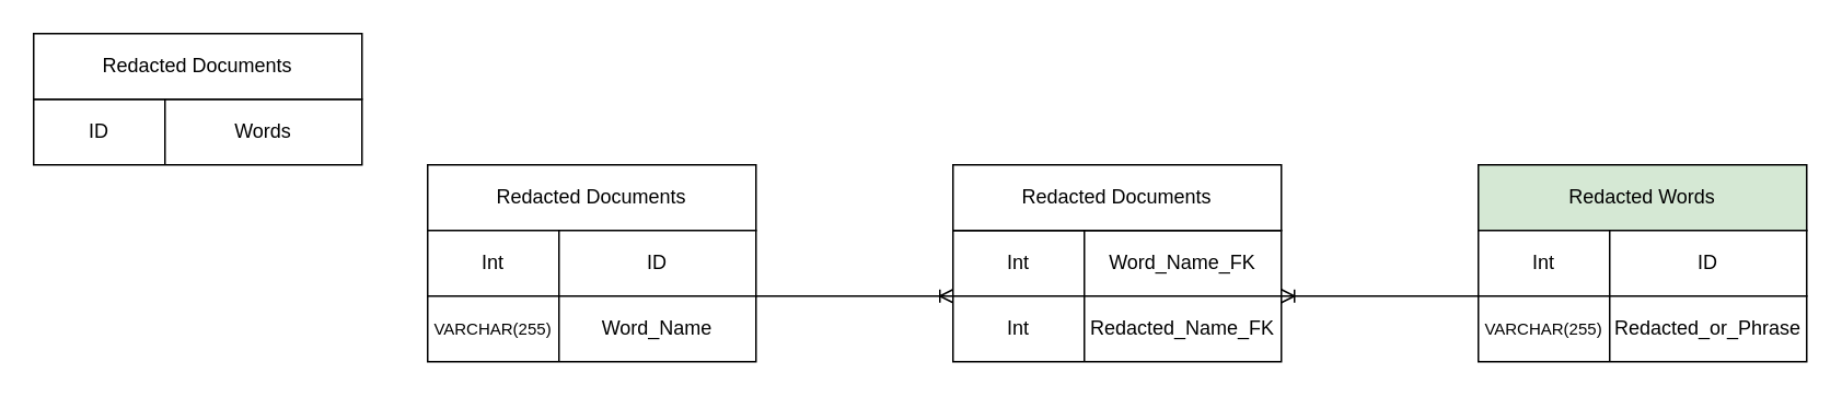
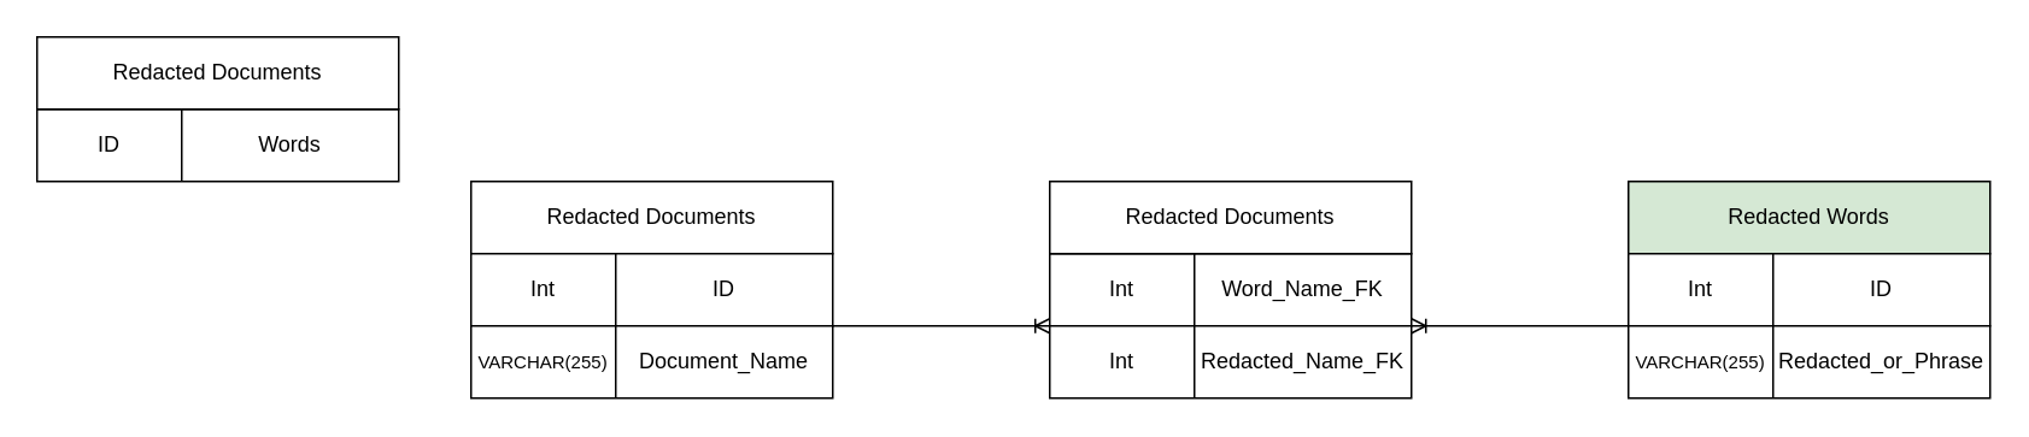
- <mxCell id="13" value="Word_Name" style="text;html=1;strokeColor=none;fillColor=none;align=center;verticalAlign=middle;whiteSpace=wrap;rounded=0;" vertex="1" parent="9"><mxGeometry x="80" width="120" height="40" as="geometry" /></mxCell>
+ <mxCell id="13" value="Document_Name" style="text;html=1;strokeColor=none;fillColor=none;align=center;verticalAlign=middle;whiteSpace=wrap;rounded=0;" vertex="1" parent="9"><mxGeometry x="80" width="120" height="40" as="geometry" /></mxCell>
